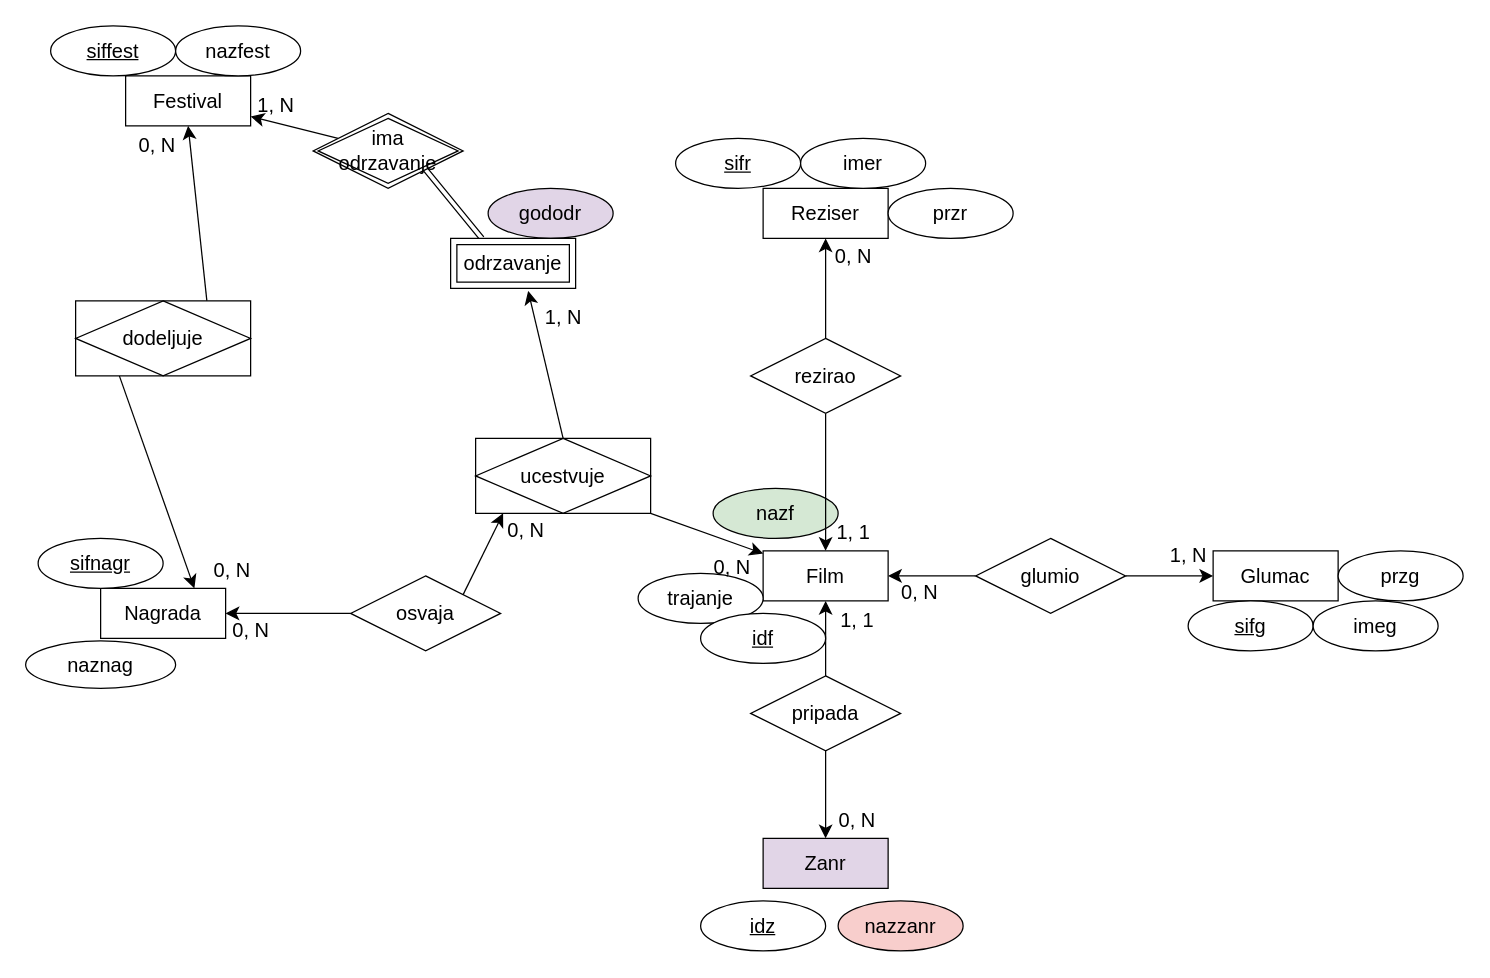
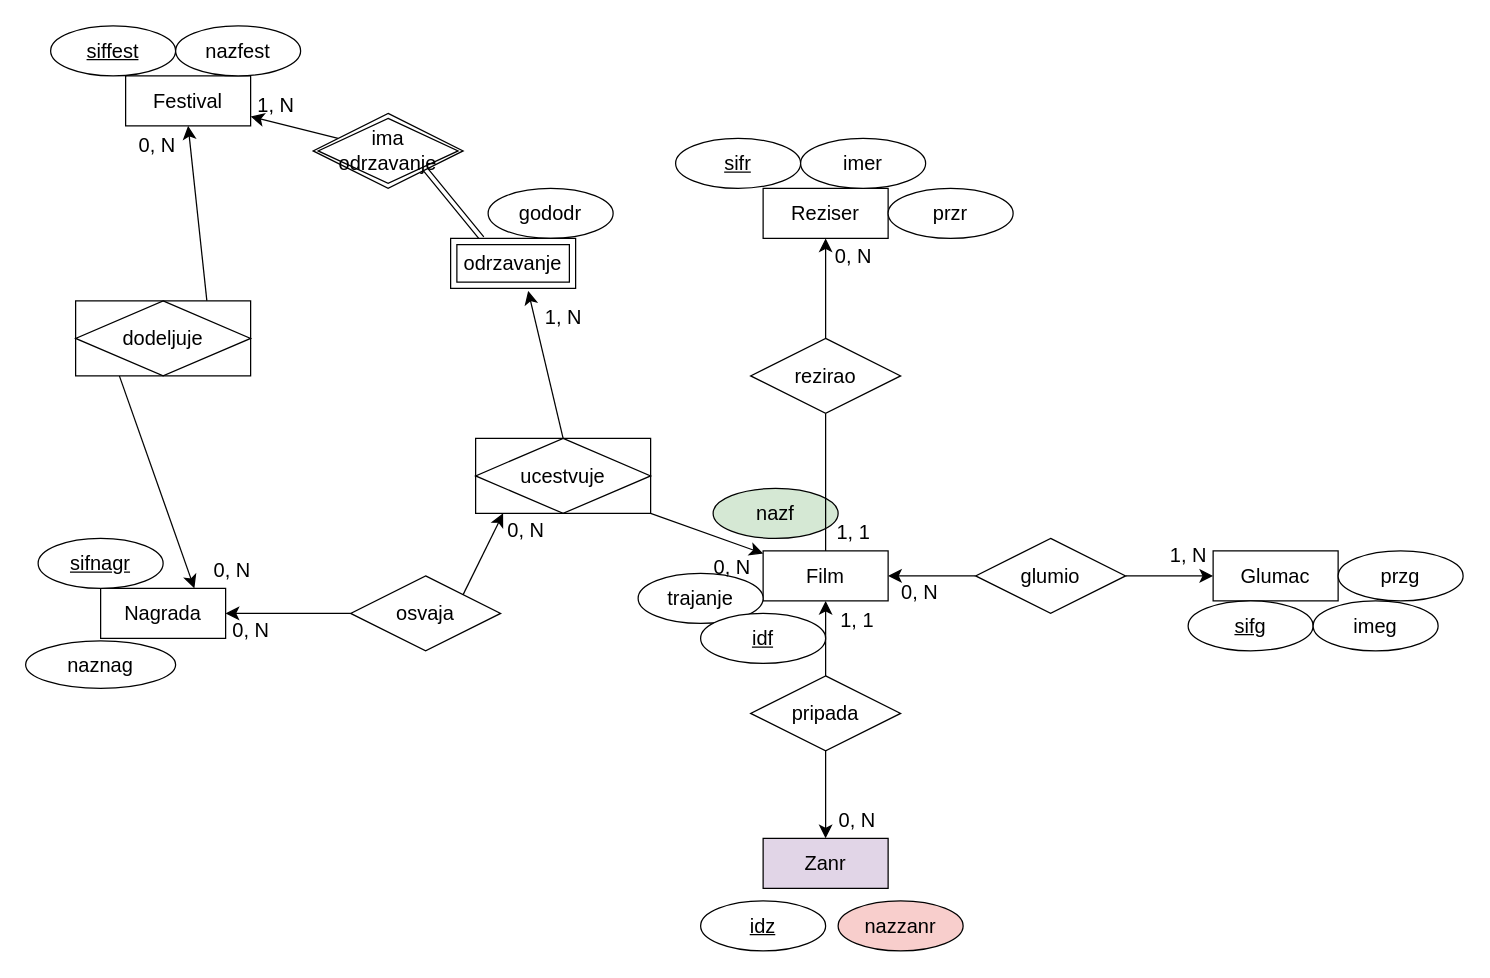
- <mxCell id="35" value="gododr" style="ellipse;whiteSpace=wrap;html=1;align=center;fontSize=16;fillColor=#e1d5e7;" vertex="1" parent="1"><mxGeometry x="390" y="150" width="100" height="40" as="geometry" /></mxCell>
+ <mxCell id="35" value="gododr" style="ellipse;whiteSpace=wrap;html=1;align=center;fontSize=16;" vertex="1" parent="1"><mxGeometry x="390" y="150" width="100" height="40" as="geometry" /></mxCell>
- <mxCell id="25" style="edgeStyle=none;curved=1;rounded=0;orthogonalLoop=1;jettySize=auto;html=1;entryX=0.5;entryY=0;entryDx=0;entryDy=0;fontSize=12;startSize=8;endSize=8;" edge="1" parent="1" source="26" target="2"><mxGeometry relative="1" as="geometry" /></mxCell>
+ <mxCell id="25" style="edgeStyle=none;curved=1;rounded=0;orthogonalLoop=1;jettySize=auto;html=1;entryX=0.5;entryY=0;entryDx=0;entryDy=0;fontSize=12;startSize=8;endSize=8;endArrow=none;" edge="1" parent="1" source="26" target="2"><mxGeometry relative="1" as="geometry" /></mxCell>
